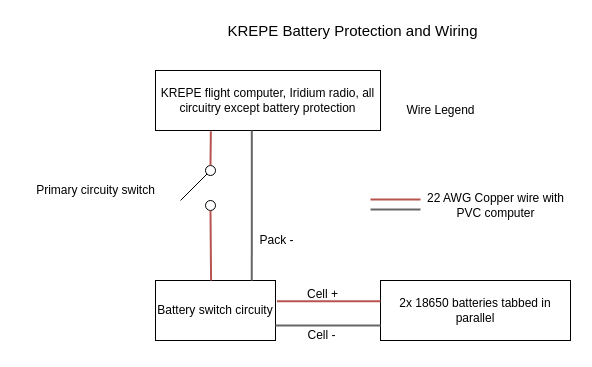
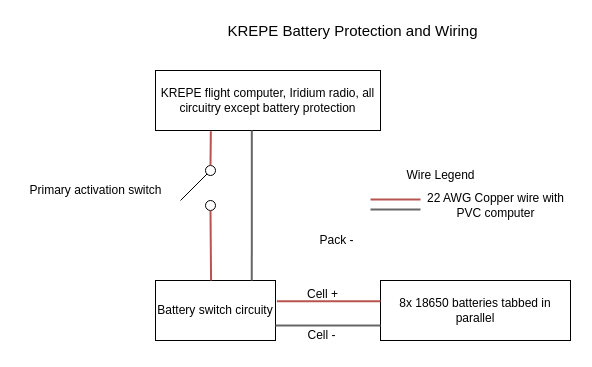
- <mxCell id="9" value="Wire Legend" style="text;html=1;align=center;verticalAlign=middle;resizable=0;points=[];autosize=1;" parent="1" vertex="1"><mxGeometry x="400" y="100" width="80" height="20" as="geometry" /></mxCell>
+ <mxCell id="9" value="Wire Legend" style="text;html=1;align=center;verticalAlign=middle;resizable=0;points=[];autosize=1;" parent="1" vertex="1"><mxGeometry x="400" y="165" width="80" height="20" as="geometry" /></mxCell>
- <mxCell id="20" value="&lt;div&gt;Primary circuity switch&lt;/div&gt;" style="text;html=1;align=center;verticalAlign=middle;resizable=0;points=[];autosize=1;" parent="1" vertex="1"><mxGeometry x="20" y="180" width="150" height="20" as="geometry" /></mxCell>
+ <mxCell id="20" value="&lt;div&gt;Primary activation switch&lt;/div&gt;" style="text;html=1;align=center;verticalAlign=middle;resizable=0;points=[];autosize=1;" parent="1" vertex="1"><mxGeometry x="20" y="180" width="150" height="20" as="geometry" /></mxCell>
- <mxCell id="14" value="Pack -" style="text;html=1;align=center;verticalAlign=middle;resizable=0;points=[];autosize=1;" parent="1" vertex="1"><mxGeometry x="251" y="230" width="50" height="20" as="geometry" /></mxCell>
+ <mxCell id="14" value="Pack -" style="text;html=1;align=center;verticalAlign=middle;resizable=0;points=[];autosize=1;" parent="1" vertex="1"><mxGeometry x="311" y="230" width="50" height="20" as="geometry" /></mxCell>
- <mxCell id="2" value="&lt;div&gt;2x 18650 batteries tabbed in parallel&lt;/div&gt;" style="rounded=0;whiteSpace=wrap;html=1;" parent="1" vertex="1"><mxGeometry x="380" y="280" width="190" height="60" as="geometry" /></mxCell>
+ <mxCell id="2" value="&lt;div&gt;8x 18650 batteries tabbed in parallel&lt;/div&gt;" style="rounded=0;whiteSpace=wrap;html=1;" parent="1" vertex="1"><mxGeometry x="380" y="280" width="190" height="60" as="geometry" /></mxCell>
